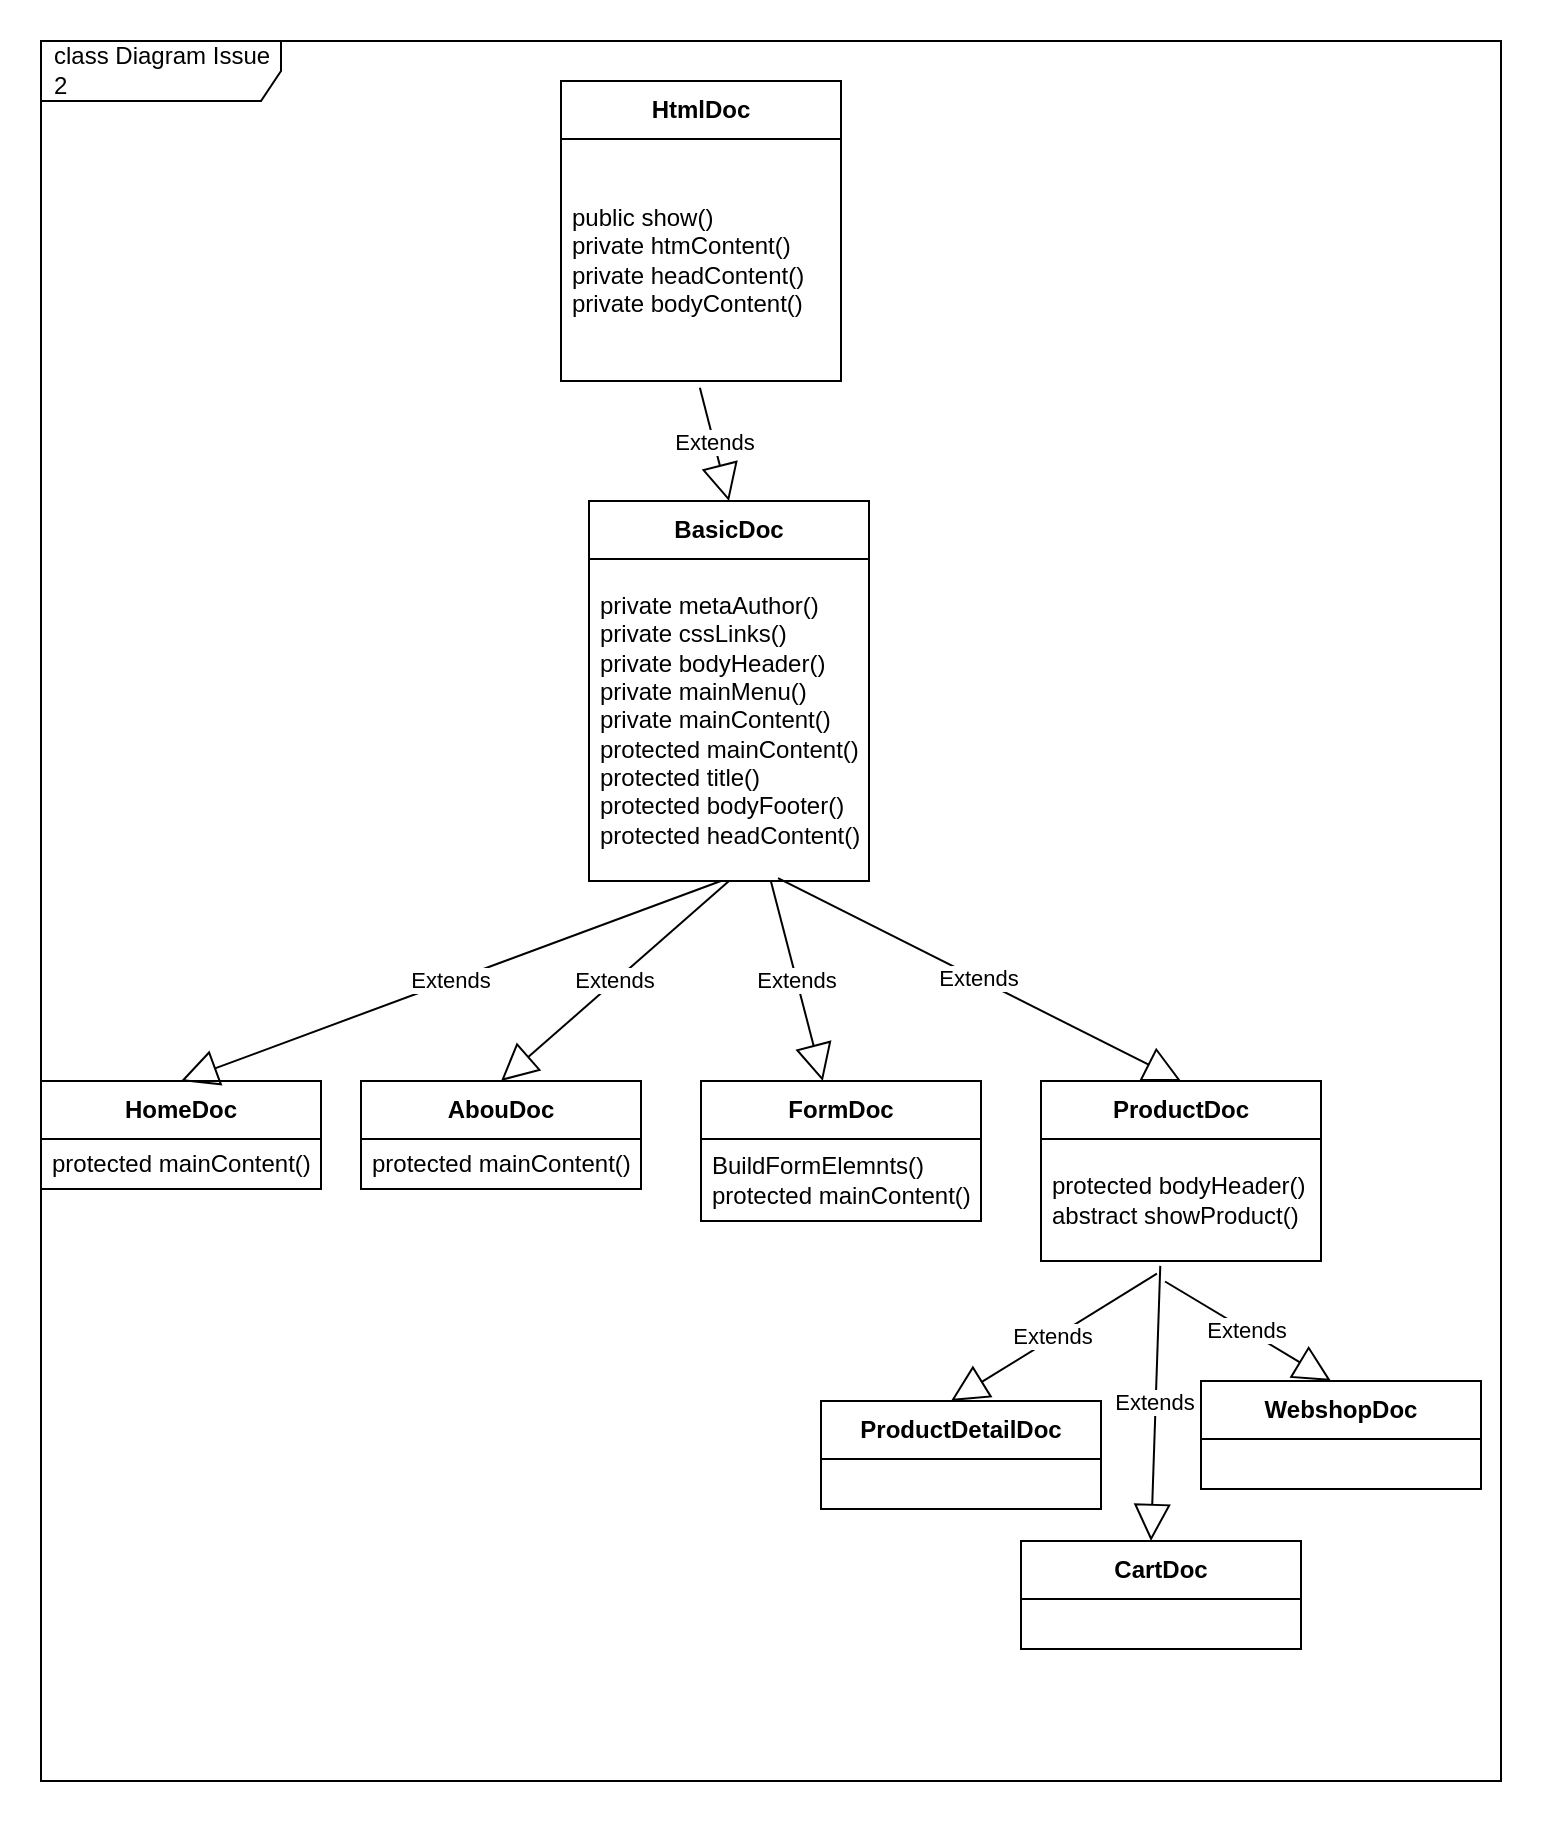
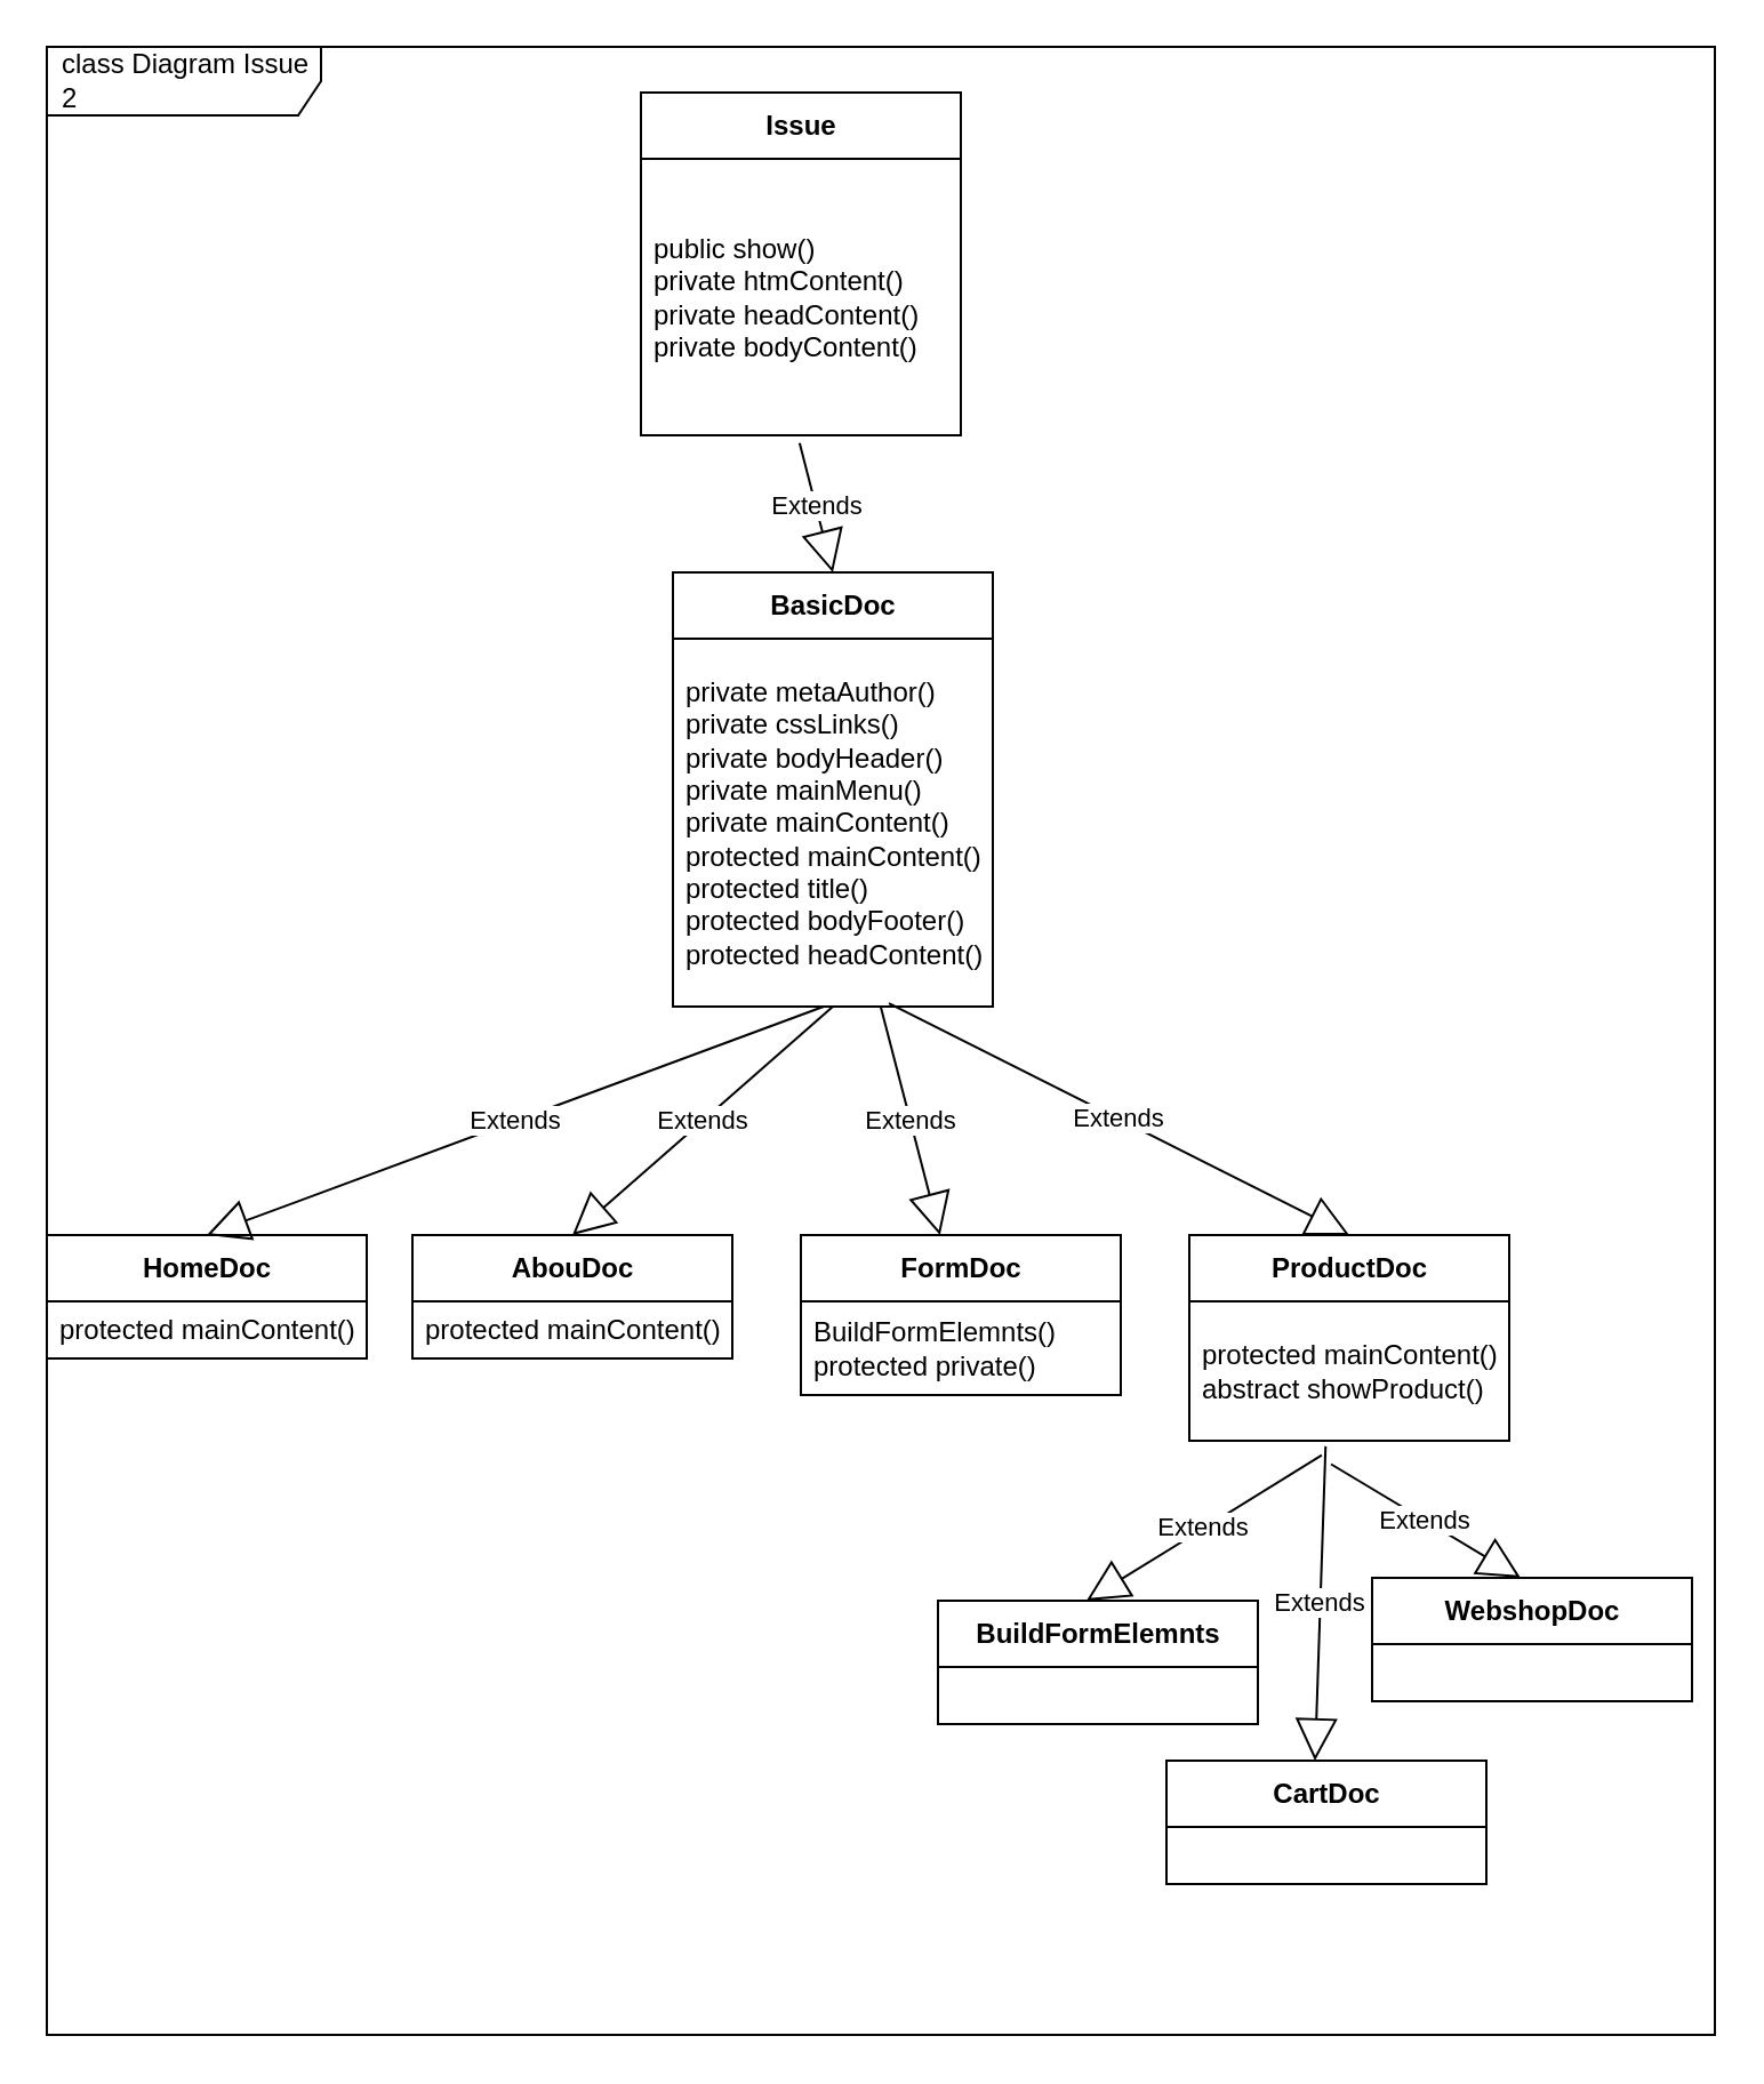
- <mxCell id="3" value="HtmlDoc" style="swimlane;fontStyle=1;align=center;verticalAlign=middle;childLayout=stackLayout;horizontal=1;startSize=29;horizontalStack=0;resizeParent=1;resizeParentMax=0;resizeLast=0;collapsible=0;marginBottom=0;html=1;" parent="1" vertex="1"><mxGeometry x="280" y="40" width="140" height="150" as="geometry" /></mxCell>
+ <mxCell id="3" value="Issue" style="swimlane;fontStyle=1;align=center;verticalAlign=middle;childLayout=stackLayout;horizontal=1;startSize=29;horizontalStack=0;resizeParent=1;resizeParentMax=0;resizeLast=0;collapsible=0;marginBottom=0;html=1;" parent="1" vertex="1"><mxGeometry x="280" y="40" width="140" height="150" as="geometry" /></mxCell>
- <mxCell id="24" value="BuildFormElemnts()&lt;br&gt;protected mainContent()" style="text;html=1;strokeColor=none;fillColor=none;align=left;verticalAlign=middle;spacingLeft=4;spacingRight=4;overflow=hidden;rotatable=0;points=[[0,0.5],[1,0.5]];portConstraint=eastwest;" vertex="1" parent="23"><mxGeometry y="29" width="140" height="41" as="geometry" /></mxCell>
+ <mxCell id="24" value="BuildFormElemnts()&lt;br&gt;protected private()" style="text;html=1;strokeColor=none;fillColor=none;align=left;verticalAlign=middle;spacingLeft=4;spacingRight=4;overflow=hidden;rotatable=0;points=[[0,0.5],[1,0.5]];portConstraint=eastwest;" vertex="1" parent="23"><mxGeometry y="29" width="140" height="41" as="geometry" /></mxCell>
- <mxCell id="15" value="protected bodyHeader()&lt;br&gt;abstract showProduct()" style="text;html=1;strokeColor=none;fillColor=none;align=left;verticalAlign=middle;spacingLeft=4;spacingRight=4;overflow=hidden;rotatable=0;points=[[0,0.5],[1,0.5]];portConstraint=eastwest;" parent="14" vertex="1"><mxGeometry y="29" width="140" height="61" as="geometry" /></mxCell>
+ <mxCell id="15" value="protected mainContent()&lt;br&gt;abstract showProduct()" style="text;html=1;strokeColor=none;fillColor=none;align=left;verticalAlign=middle;spacingLeft=4;spacingRight=4;overflow=hidden;rotatable=0;points=[[0,0.5],[1,0.5]];portConstraint=eastwest;" parent="14" vertex="1"><mxGeometry y="29" width="140" height="61" as="geometry" /></mxCell>
- <mxCell id="17" value="ProductDetailDoc" style="swimlane;fontStyle=1;align=center;verticalAlign=middle;childLayout=stackLayout;horizontal=1;startSize=29;horizontalStack=0;resizeParent=1;resizeParentMax=0;resizeLast=0;collapsible=0;marginBottom=0;html=1;" vertex="1" parent="1"><mxGeometry x="410" y="700" width="140" height="54" as="geometry" /></mxCell>
+ <mxCell id="17" value="BuildFormElemnts" style="swimlane;fontStyle=1;align=center;verticalAlign=middle;childLayout=stackLayout;horizontal=1;startSize=29;horizontalStack=0;resizeParent=1;resizeParentMax=0;resizeLast=0;collapsible=0;marginBottom=0;html=1;" vertex="1" parent="1"><mxGeometry x="410" y="700" width="140" height="54" as="geometry" /></mxCell>
